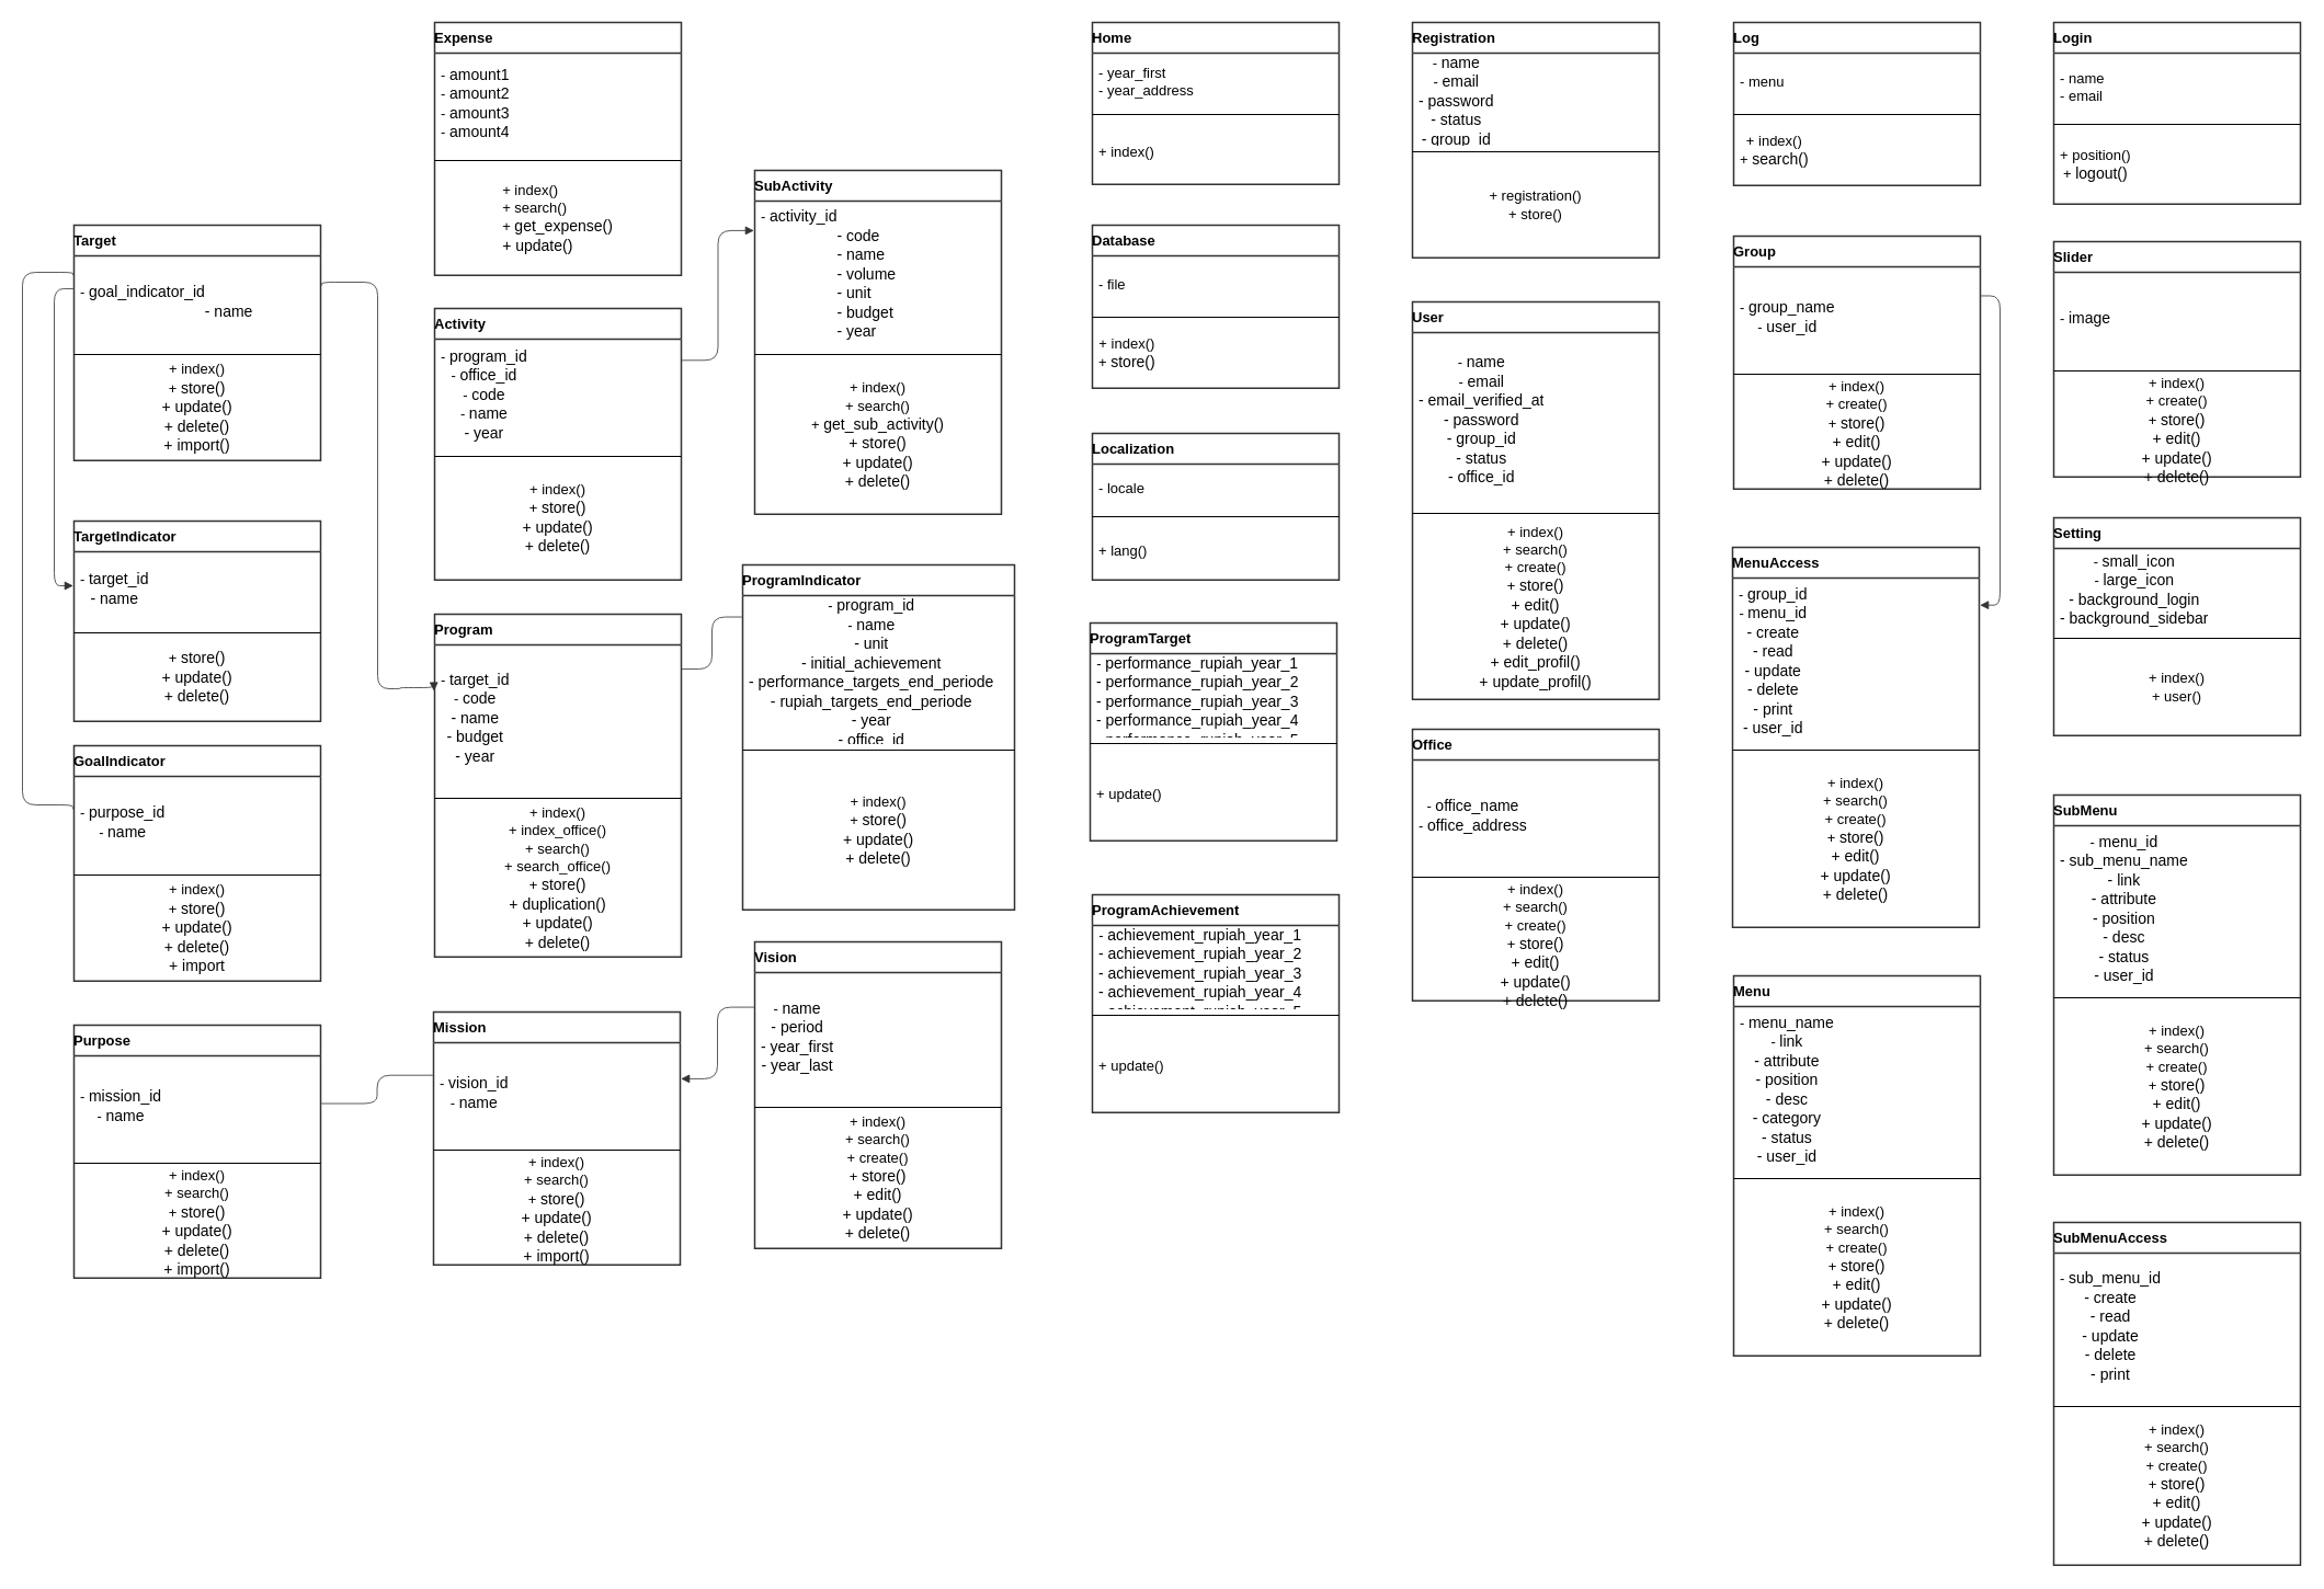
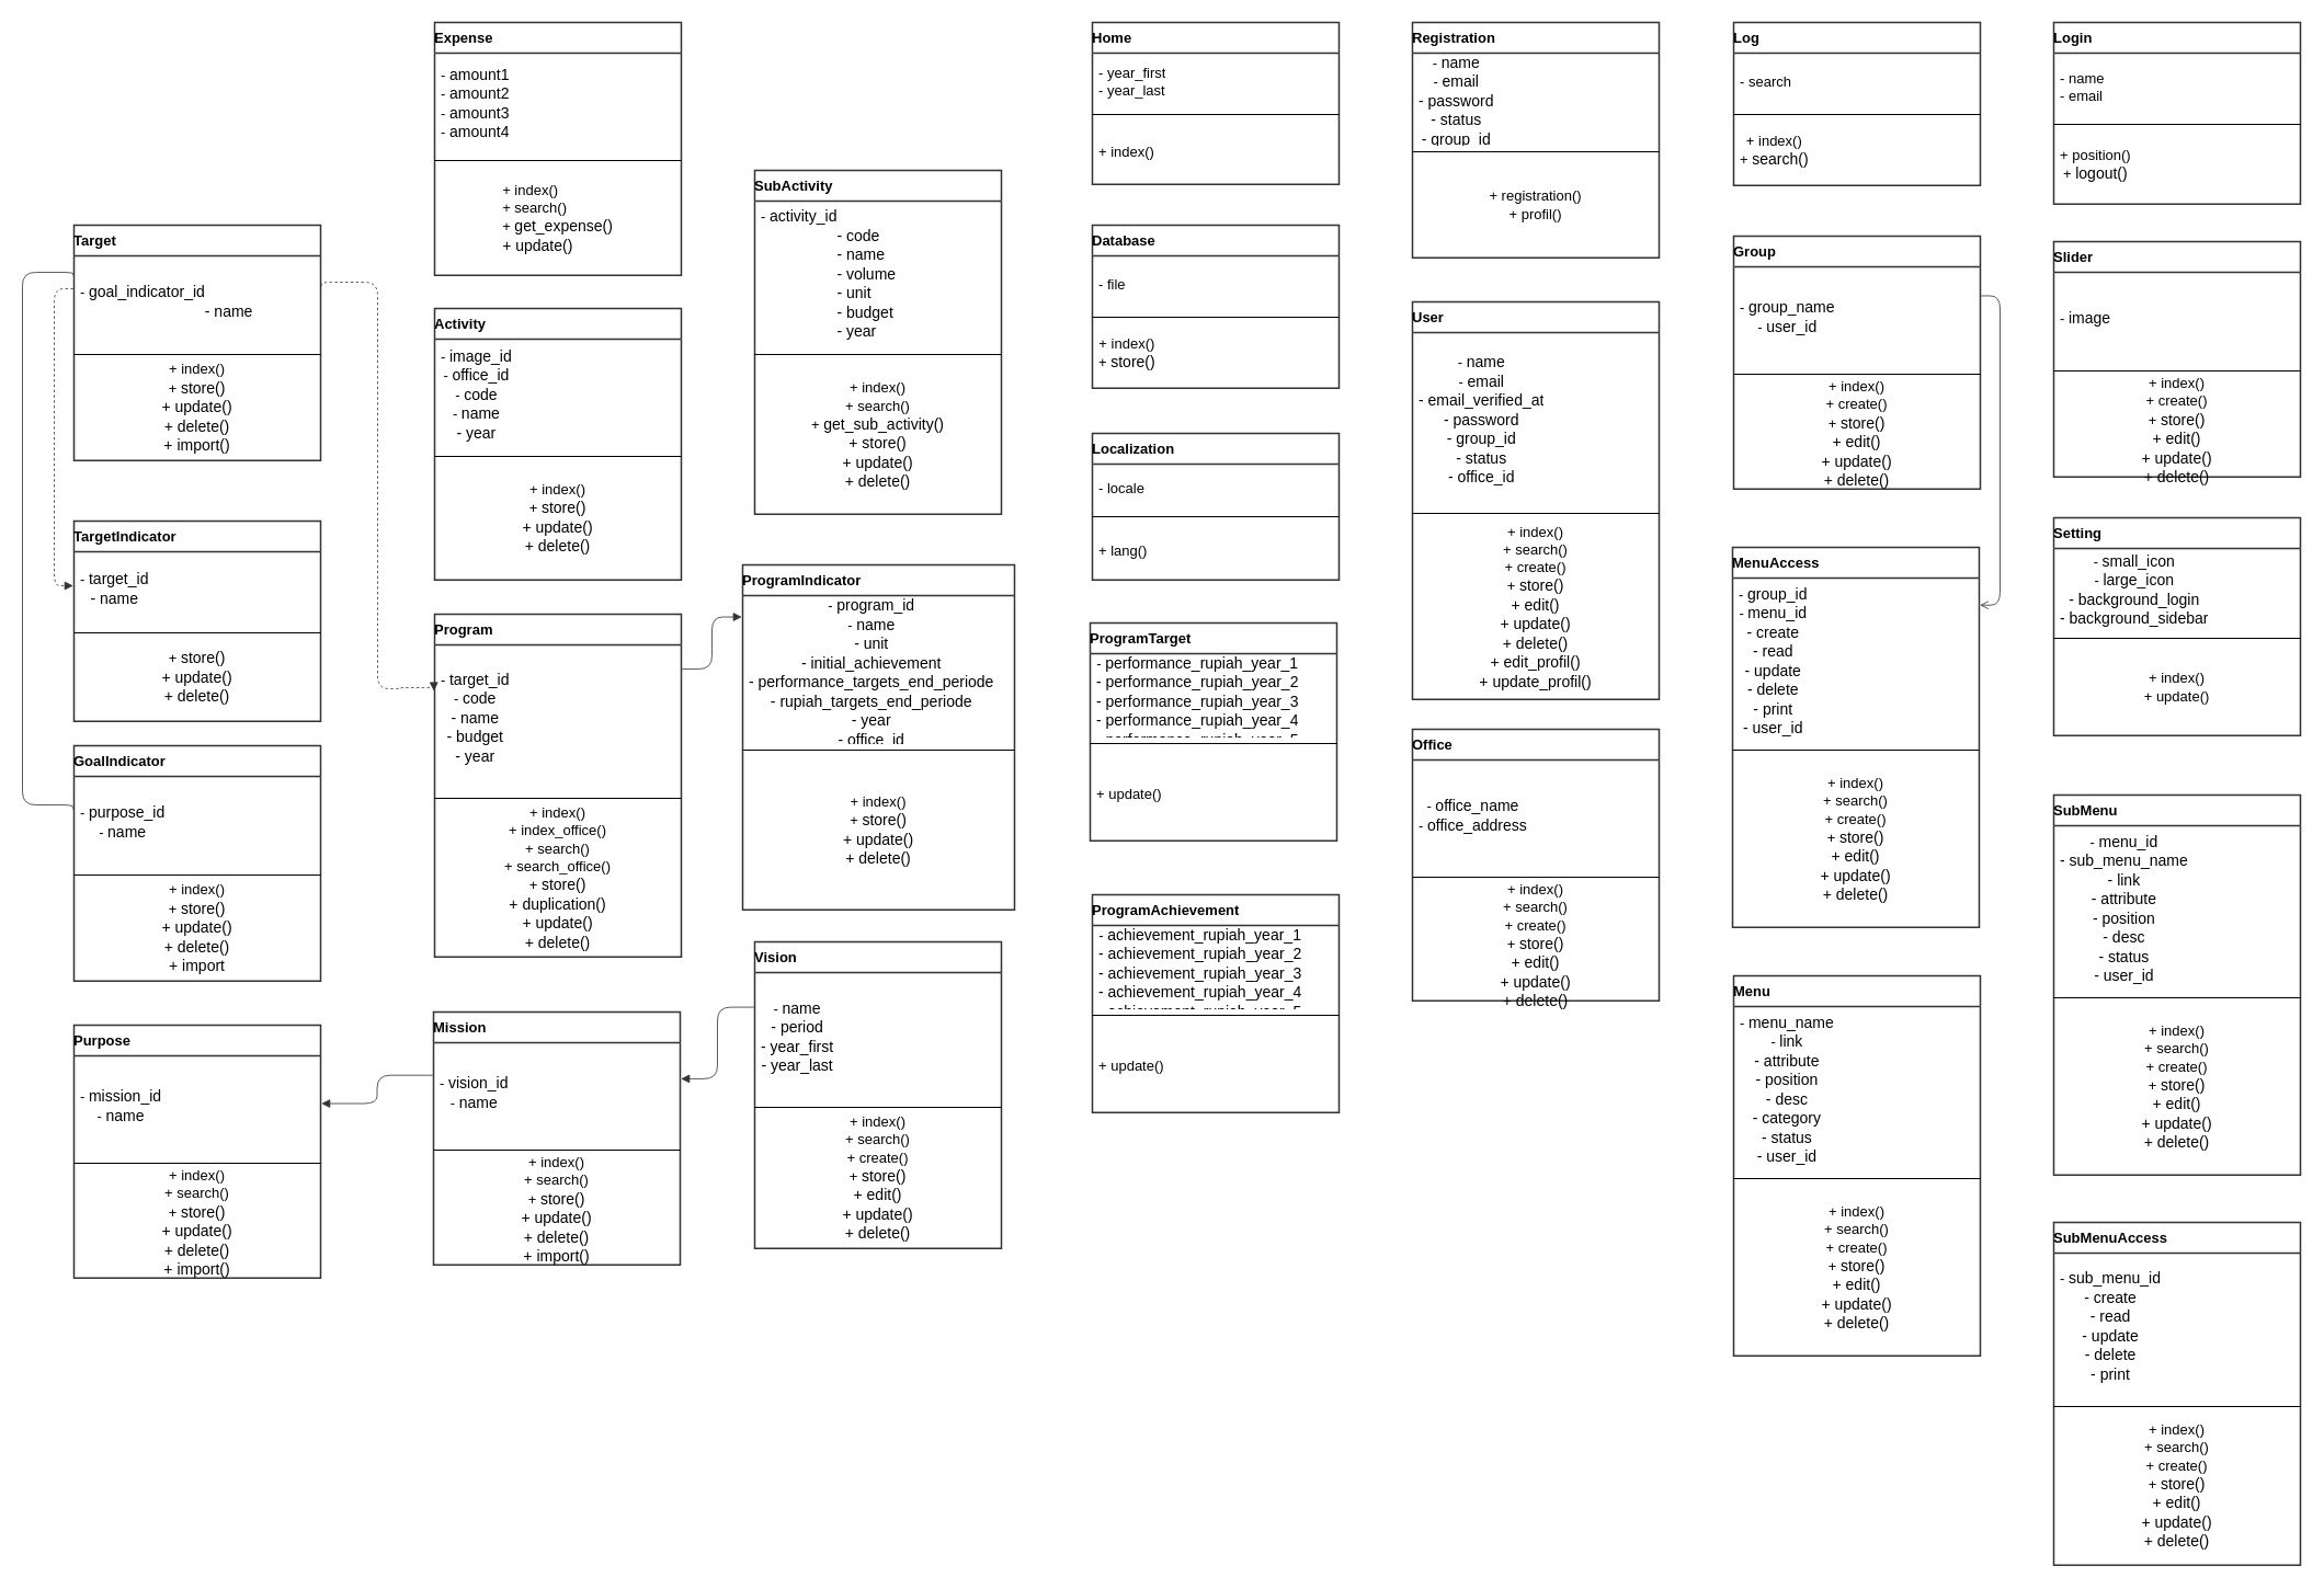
- <mxCell id="23" value="- year_first&#10;- year_address" style="part=1;html=1;resizeHeight=0;strokeColor=none;fillColor=none;align=left;verticalAlign=middle;spacingLeft=4;spacingRight=4;overflow=hidden;rotatable=0;points=[[0,0.5],[1,0.5]];portConstraint=eastwest;swimlaneFillColor=#ffffff;strokeOpacity=100;whiteSpace=wrap;fontSize=13;fontColor=default;" parent="22" vertex="1"><mxGeometry y="28" width="225" height="52" as="geometry" /></mxCell>
+ <mxCell id="23" value="- year_first&#10;- year_last" style="part=1;html=1;resizeHeight=0;strokeColor=none;fillColor=none;align=left;verticalAlign=middle;spacingLeft=4;spacingRight=4;overflow=hidden;rotatable=0;points=[[0,0.5],[1,0.5]];portConstraint=eastwest;swimlaneFillColor=#ffffff;strokeOpacity=100;whiteSpace=wrap;fontSize=13;fontColor=default;" parent="22" vertex="1"><mxGeometry y="28" width="225" height="52" as="geometry" /></mxCell>
- <mxCell id="31" value="- menu" style="part=1;html=1;resizeHeight=0;strokeColor=none;fillColor=none;align=left;verticalAlign=middle;spacingLeft=4;spacingRight=4;overflow=hidden;rotatable=0;points=[[0,0.5],[1,0.5]];portConstraint=eastwest;swimlaneFillColor=#ffffff;strokeOpacity=100;whiteSpace=wrap;fontSize=13;fontColor=default;" parent="30" vertex="1"><mxGeometry y="28" width="225" height="52" as="geometry" /></mxCell>
+ <mxCell id="31" value="- search" style="part=1;html=1;resizeHeight=0;strokeColor=none;fillColor=none;align=left;verticalAlign=middle;spacingLeft=4;spacingRight=4;overflow=hidden;rotatable=0;points=[[0,0.5],[1,0.5]];portConstraint=eastwest;swimlaneFillColor=#ffffff;strokeOpacity=100;whiteSpace=wrap;fontSize=13;fontColor=default;" parent="30" vertex="1"><mxGeometry y="28" width="225" height="52" as="geometry" /></mxCell>
- <mxCell id="77" value="&lt;div style=&quot;display: flex; justify-content: center; text-align: center; align-items: baseline; font-size: 0; line-height: 1.25;margin-top: -2px;&quot;&gt;&lt;span&gt;&lt;span style=&quot;font-size:13px;color:#000000;&quot;&gt;&lt;span style=&quot;font-size:13px;color:#000000;&quot;&gt;+ registration()&#10;+ store()&lt;/span&gt;&lt;span style=&quot;font-size:14px;color:#000000;&quot;&gt; &lt;/span&gt;&lt;/span&gt;&lt;/span&gt;&lt;/div&gt;" style="part=1;resizeHeight=0;strokeColor=none;fillColor=none;align=left;verticalAlign=middle;spacingLeft=4;spacingRight=4;rotatable=0;points=[[0,0.5],[1,0.5]];portConstraint=eastwest;swimlaneFillColor=#ffffff;strokeOpacity=100;whiteSpace=wrap;overflow=block;blockSpacing=1;html=1;fontSize=13;" parent="74" vertex="1"><mxGeometry y="122" width="225" height="92.75" as="geometry" /></mxCell>
+ <mxCell id="77" value="&lt;div style=&quot;display: flex; justify-content: center; text-align: center; align-items: baseline; font-size: 0; line-height: 1.25;margin-top: -2px;&quot;&gt;&lt;span&gt;&lt;span style=&quot;font-size:13px;color:#000000;&quot;&gt;&lt;span style=&quot;font-size:13px;color:#000000;&quot;&gt;+ registration()&#10;+ profil()&lt;/span&gt;&lt;span style=&quot;font-size:14px;color:#000000;&quot;&gt; &lt;/span&gt;&lt;/span&gt;&lt;/span&gt;&lt;/div&gt;" style="part=1;resizeHeight=0;strokeColor=none;fillColor=none;align=left;verticalAlign=middle;spacingLeft=4;spacingRight=4;rotatable=0;points=[[0,0.5],[1,0.5]];portConstraint=eastwest;swimlaneFillColor=#ffffff;strokeOpacity=100;whiteSpace=wrap;overflow=block;blockSpacing=1;html=1;fontSize=13;" parent="74" vertex="1"><mxGeometry y="122" width="225" height="92.75" as="geometry" /></mxCell>
- <mxCell id="117" value="" style="html=1;jettySize=18;whiteSpace=wrap;fontSize=13;strokeColor=#333333;strokeOpacity=100;strokeWidth=0.8;rounded=1;arcSize=24;edgeStyle=orthogonalEdgeStyle;startArrow=none;endArrow=block;endFill=1;exitX=1.003;exitY=0.191;exitPerimeter=0;entryX=-0.003;entryY=0.175;entryPerimeter=0;lucidId=oSun6rsYd.3-;" parent="1" source="2" target="86" edge="1"><mxGeometry width="100" height="100" relative="1" as="geometry"><Array as="points" /></mxGeometry></mxCell>
- <mxCell id="3" value="&lt;div style=&quot;display: flex; justify-content: center; text-align: center; align-items: baseline; font-size: 0; line-height: 1.25;margin-top: -2px;&quot;&gt;&lt;span&gt;&lt;span style=&quot;font-size:13px;color:#000000;&quot;&gt;&lt;span style=&quot;font-size:13px;color:#000000;&quot;&gt;- &lt;/span&gt;&lt;span style=&quot;font-size:14px;color:#000000;&quot;&gt;program_id&lt;/span&gt;&lt;span style=&quot;font-size:13px;color:#000000;&quot;&gt;&#10;- &lt;/span&gt;&lt;span style=&quot;font-size:14px;color:#000000;&quot;&gt;office_id&#10;&lt;/span&gt;&lt;span style=&quot;font-size:13px;color:#000000;&quot;&gt;- &lt;/span&gt;&lt;span style=&quot;font-size:14px;color:#000000;&quot;&gt;code&lt;/span&gt;&lt;span style=&quot;font-size:13px;color:#000000;&quot;&gt;&#10;- &lt;/span&gt;&lt;span style=&quot;font-size:14px;color:#000000;&quot;&gt;name&#10;- year&lt;/span&gt;&lt;/span&gt;&lt;/span&gt;&lt;/div&gt;" style="part=1;html=1;resizeHeight=0;strokeColor=none;fillColor=none;align=left;verticalAlign=middle;spacingLeft=4;spacingRight=4;overflow=hidden;rotatable=0;points=[[0,0.5],[1,0.5]];portConstraint=eastwest;swimlaneFillColor=#ffffff;strokeOpacity=100;whiteSpace=wrap;fontSize=14;fontColor=default;" parent="2" vertex="1"><mxGeometry y="28" width="225" height="103" as="geometry" /></mxCell>
+ <mxCell id="3" value="&lt;div style=&quot;display: flex; justify-content: center; text-align: center; align-items: baseline; font-size: 0; line-height: 1.25;margin-top: -2px;&quot;&gt;&lt;span&gt;&lt;span style=&quot;font-size:13px;color:#000000;&quot;&gt;&lt;span style=&quot;font-size:13px;color:#000000;&quot;&gt;- &lt;/span&gt;&lt;span style=&quot;font-size:14px;color:#000000;&quot;&gt;image_id&lt;/span&gt;&lt;span style=&quot;font-size:13px;color:#000000;&quot;&gt;&#10;- &lt;/span&gt;&lt;span style=&quot;font-size:14px;color:#000000;&quot;&gt;office_id&#10;&lt;/span&gt;&lt;span style=&quot;font-size:13px;color:#000000;&quot;&gt;- &lt;/span&gt;&lt;span style=&quot;font-size:14px;color:#000000;&quot;&gt;code&lt;/span&gt;&lt;span style=&quot;font-size:13px;color:#000000;&quot;&gt;&#10;- &lt;/span&gt;&lt;span style=&quot;font-size:14px;color:#000000;&quot;&gt;name&#10;- year&lt;/span&gt;&lt;/span&gt;&lt;/span&gt;&lt;/div&gt;" style="part=1;html=1;resizeHeight=0;strokeColor=none;fillColor=none;align=left;verticalAlign=middle;spacingLeft=4;spacingRight=4;overflow=hidden;rotatable=0;points=[[0,0.5],[1,0.5]];portConstraint=eastwest;swimlaneFillColor=#ffffff;strokeOpacity=100;whiteSpace=wrap;fontSize=14;fontColor=default;" parent="2" vertex="1"><mxGeometry y="28" width="225" height="103" as="geometry" /></mxCell>
- <mxCell id="114" value="" style="html=1;jettySize=18;whiteSpace=wrap;fontSize=13;strokeColor=#333333;strokeOpacity=100;strokeWidth=0.8;rounded=1;arcSize=24;edgeStyle=orthogonalEdgeStyle;startArrow=none;endArrow=block;endFill=1;exitX=-0.003;exitY=0.27;exitPerimeter=0;entryX=-0.003;entryY=0.323;entryPerimeter=0;lucidId=YMunWSXKB1To;" parent="1" source="98" target="102" edge="1"><mxGeometry width="100" height="100" relative="1" as="geometry"><Array as="points" /></mxGeometry></mxCell>
+ <mxCell id="114" value="" style="html=1;jettySize=18;whiteSpace=wrap;fontSize=13;strokeColor=#333333;strokeOpacity=100;strokeWidth=0.8;rounded=1;arcSize=24;edgeStyle=orthogonalEdgeStyle;startArrow=none;endArrow=block;endFill=1;exitX=-0.003;exitY=0.27;exitPerimeter=0;entryX=-0.003;entryY=0.323;entryPerimeter=0;lucidId=YMunWSXKB1To;dashed=1;" parent="1" source="98" target="102" edge="1"><mxGeometry width="100" height="100" relative="1" as="geometry"><Array as="points" /></mxGeometry></mxCell>
- <mxCell id="116" value="" style="html=1;jettySize=18;whiteSpace=wrap;fontSize=13;strokeColor=#333333;strokeOpacity=100;strokeWidth=0.8;rounded=1;arcSize=24;edgeStyle=orthogonalEdgeStyle;startArrow=none;endArrow=block;endFill=1;exitX=1.003;exitY=0.258;exitPerimeter=0;entryX=-0.003;entryY=0.224;entryPerimeter=0;lucidId=EPun2XDWF-Aw;" parent="1" source="98" target="58" edge="1"><mxGeometry width="100" height="100" relative="1" as="geometry"><Array as="points"><mxPoint x="344" y="257" /><mxPoint x="344" y="628" /><mxPoint x="365" y="628" /><mxPoint x="365" y="627" /></Array></mxGeometry></mxCell>
+ <mxCell id="116" value="" style="html=1;jettySize=18;whiteSpace=wrap;fontSize=13;strokeColor=#333333;strokeOpacity=100;strokeWidth=0.8;rounded=1;arcSize=24;edgeStyle=orthogonalEdgeStyle;startArrow=none;endArrow=block;endFill=1;exitX=1.003;exitY=0.258;exitPerimeter=0;entryX=-0.003;entryY=0.224;entryPerimeter=0;lucidId=EPun2XDWF-Aw;dashed=1;" parent="1" source="98" target="58" edge="1"><mxGeometry width="100" height="100" relative="1" as="geometry"><Array as="points"><mxPoint x="344" y="257" /><mxPoint x="344" y="628" /><mxPoint x="365" y="628" /><mxPoint x="365" y="627" /></Array></mxGeometry></mxCell>
- <mxCell id="121" value="" style="html=1;jettySize=18;whiteSpace=wrap;fontSize=13;strokeColor=#333333;strokeOpacity=100;strokeWidth=0.8;rounded=1;arcSize=24;edgeStyle=orthogonalEdgeStyle;startArrow=none;endArrow=block;endFill=1;exitX=1.003;exitY=0.236;exitPerimeter=0;entryX=1.003;entryY=0.152;entryPerimeter=0;lucidId=CXuntKeQtIvy;" parent="1" source="18" target="38" edge="1"><mxGeometry width="100" height="100" relative="1" as="geometry"><Array as="points" /></mxGeometry></mxCell>
+ <mxCell id="121" value="" style="html=1;jettySize=18;whiteSpace=wrap;fontSize=13;strokeColor=#333333;strokeOpacity=100;strokeWidth=0.8;rounded=1;arcSize=24;edgeStyle=orthogonalEdgeStyle;startArrow=none;endArrow=open;endFill=1;exitX=1.003;exitY=0.236;exitPerimeter=0;entryX=1.003;entryY=0.152;entryPerimeter=0;lucidId=CXuntKeQtIvy;" parent="1" source="18" target="38" edge="1"><mxGeometry width="100" height="100" relative="1" as="geometry"><Array as="points" /></mxGeometry></mxCell>
- <mxCell id="115" value="" style="html=1;jettySize=18;whiteSpace=wrap;fontSize=13;strokeColor=#333333;strokeOpacity=100;strokeWidth=0.8;rounded=1;arcSize=24;edgeStyle=orthogonalEdgeStyle;startArrow=none;endArrow=none;endFill=1;exitX=1.003;exitY=0.16;exitPerimeter=0;entryX=-0.003;entryY=0.151;entryPerimeter=0;lucidId=8MunDvLqyZh5;" parent="1" source="58" target="62" edge="1"><mxGeometry width="100" height="100" relative="1" as="geometry"><Array as="points" /></mxGeometry></mxCell>
+ <mxCell id="115" value="" style="html=1;jettySize=18;whiteSpace=wrap;fontSize=13;strokeColor=#333333;strokeOpacity=100;strokeWidth=0.8;rounded=1;arcSize=24;edgeStyle=orthogonalEdgeStyle;startArrow=none;endArrow=block;endFill=1;exitX=1.003;exitY=0.16;exitPerimeter=0;entryX=-0.003;entryY=0.151;entryPerimeter=0;lucidId=8MunDvLqyZh5;" parent="1" source="58" target="62" edge="1"><mxGeometry width="100" height="100" relative="1" as="geometry"><Array as="points" /></mxGeometry></mxCell>
- <mxCell id="81" value="&lt;div style=&quot;display: flex; justify-content: center; text-align: center; align-items: baseline; font-size: 0; line-height: 1.25;margin-top: -2px;&quot;&gt;&lt;span&gt;&lt;span style=&quot;font-size:13px;color:#000000;&quot;&gt;&lt;span style=&quot;font-size:13px;color:#000000;&quot;&gt;+ index()&#10;+ user()&lt;/span&gt;&lt;span style=&quot;font-size:14px;color:#000000;&quot;&gt; &lt;/span&gt;&lt;/span&gt;&lt;/span&gt;&lt;/div&gt;" style="part=1;resizeHeight=0;strokeColor=none;fillColor=none;align=left;verticalAlign=middle;spacingLeft=4;spacingRight=4;rotatable=0;points=[[0,0.5],[1,0.5]];portConstraint=eastwest;swimlaneFillColor=#ffffff;strokeOpacity=100;whiteSpace=wrap;overflow=block;blockSpacing=1;html=1;fontSize=13;" parent="78" vertex="1"><mxGeometry y="114" width="225" height="84.75" as="geometry" /></mxCell>
+ <mxCell id="81" value="&lt;div style=&quot;display: flex; justify-content: center; text-align: center; align-items: baseline; font-size: 0; line-height: 1.25;margin-top: -2px;&quot;&gt;&lt;span&gt;&lt;span style=&quot;font-size:13px;color:#000000;&quot;&gt;&lt;span style=&quot;font-size:13px;color:#000000;&quot;&gt;+ index()&#10;+ update()&lt;/span&gt;&lt;span style=&quot;font-size:14px;color:#000000;&quot;&gt; &lt;/span&gt;&lt;/span&gt;&lt;/span&gt;&lt;/div&gt;" style="part=1;resizeHeight=0;strokeColor=none;fillColor=none;align=left;verticalAlign=middle;spacingLeft=4;spacingRight=4;rotatable=0;points=[[0,0.5],[1,0.5]];portConstraint=eastwest;swimlaneFillColor=#ffffff;strokeOpacity=100;whiteSpace=wrap;overflow=block;blockSpacing=1;html=1;fontSize=13;" parent="78" vertex="1"><mxGeometry y="114" width="225" height="84.75" as="geometry" /></mxCell>
- <mxCell id="119" value="" style="html=1;jettySize=18;whiteSpace=wrap;fontSize=13;strokeColor=#333333;strokeOpacity=100;strokeWidth=0.8;rounded=1;arcSize=24;edgeStyle=orthogonalEdgeStyle;startArrow=none;endArrow=none;endFill=1;exitX=-0.003;exitY=0.25;exitPerimeter=0;entryX=1.003;entryY=0.31;entryPerimeter=0;lucidId=fUunzfHILPlT;" parent="1" source="46" target="70" edge="1"><mxGeometry width="100" height="100" relative="1" as="geometry"><Array as="points" /></mxGeometry></mxCell>
+ <mxCell id="119" value="" style="html=1;jettySize=18;whiteSpace=wrap;fontSize=13;strokeColor=#333333;strokeOpacity=100;strokeWidth=0.8;rounded=1;arcSize=24;edgeStyle=orthogonalEdgeStyle;startArrow=none;endArrow=block;endFill=1;exitX=-0.003;exitY=0.25;exitPerimeter=0;entryX=1.003;entryY=0.31;entryPerimeter=0;lucidId=fUunzfHILPlT;" parent="1" source="46" target="70" edge="1"><mxGeometry width="100" height="100" relative="1" as="geometry"><Array as="points" /></mxGeometry></mxCell>
